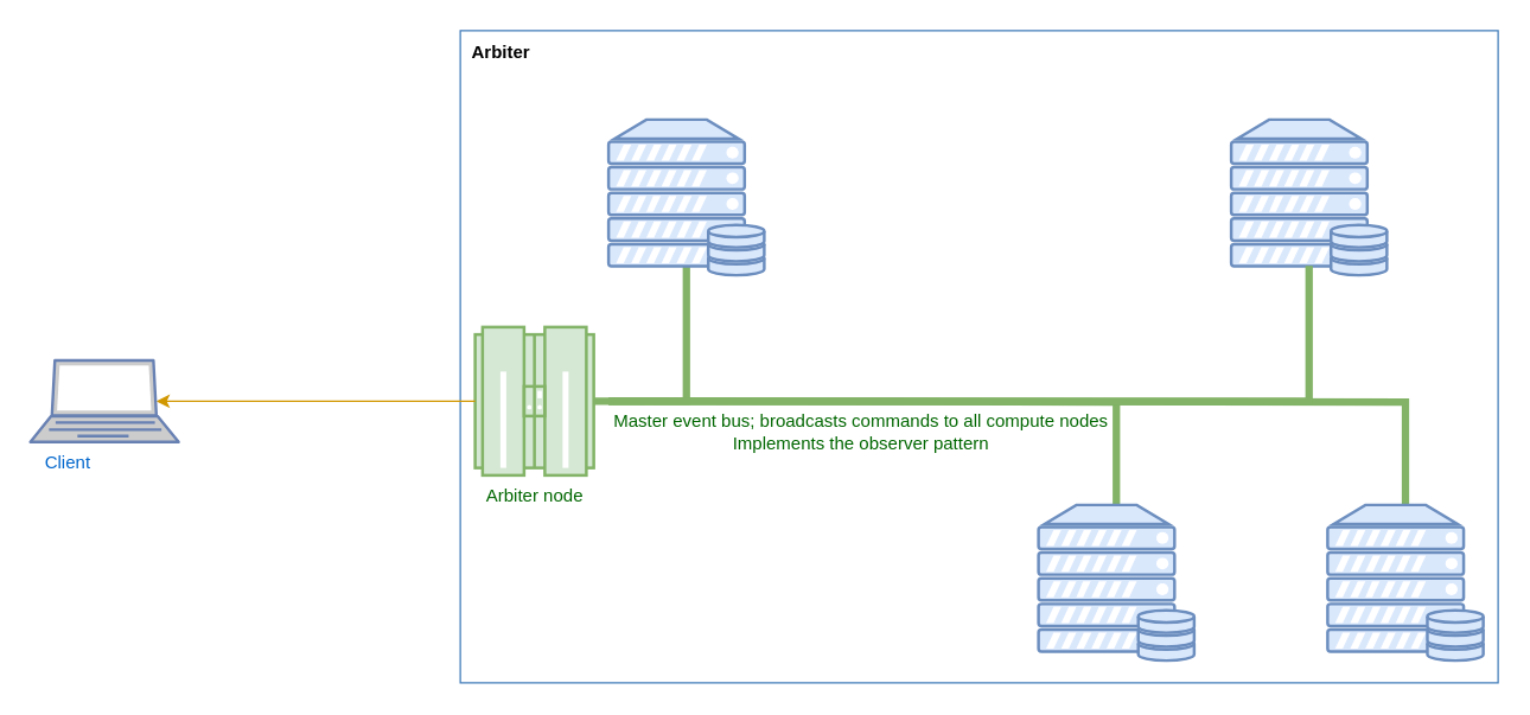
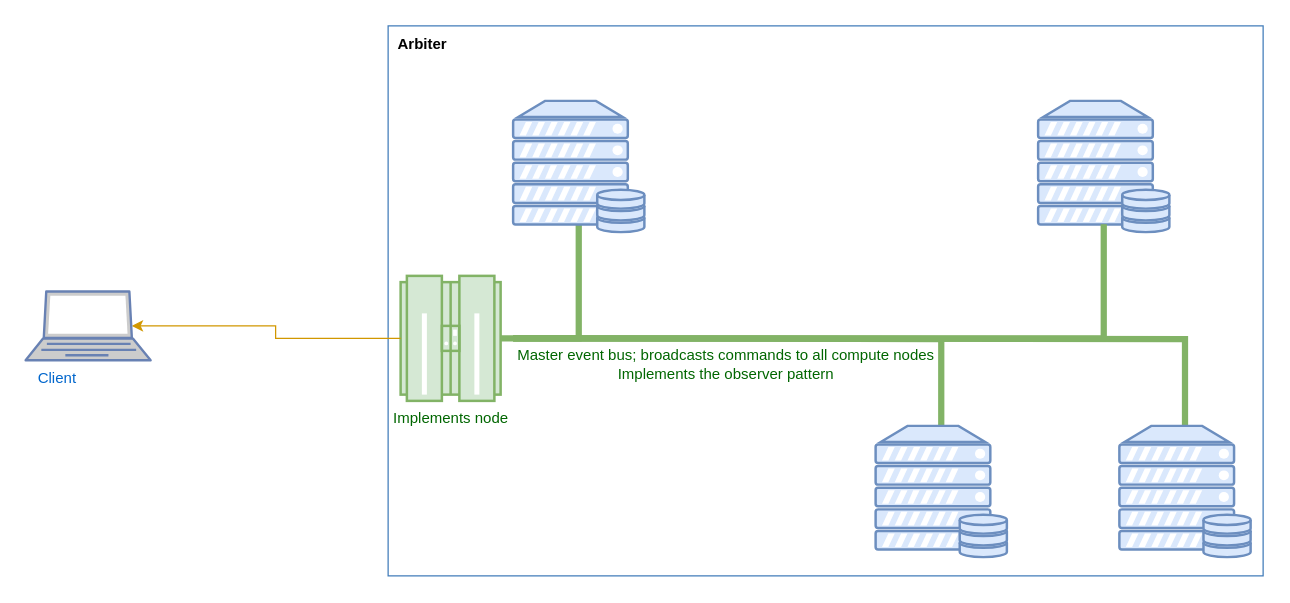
- <mxCell id="14" value="Client" style="fontColor=#0066CC;verticalAlign=top;verticalLabelPosition=bottom;labelPosition=center;align=center;html=1;outlineConnect=0;fillColor=#CCCCCC;strokeColor=#6881B3;gradientColor=none;gradientDirection=north;strokeWidth=2;shape=mxgraph.networks.laptop;spacingLeft=-50;" parent="1" vertex="1"><mxGeometry x="20" y="242.5" width="100" height="55" as="geometry" /></mxCell>
+ <mxCell id="14" value="Client" style="fontColor=#0066CC;verticalAlign=top;verticalLabelPosition=bottom;labelPosition=center;align=center;html=1;outlineConnect=0;fillColor=#CCCCCC;strokeColor=#6881B3;gradientColor=none;gradientDirection=north;strokeWidth=2;shape=mxgraph.networks.laptop;spacingLeft=-50;" parent="1" vertex="1"><mxGeometry x="20" y="232.5" width="100" height="55" as="geometry" /></mxCell>
- <mxCell id="6" value="&lt;font color=&quot;#006600&quot;&gt;Arbiter node&lt;/font&gt;" style="verticalAlign=top;verticalLabelPosition=bottom;labelPosition=center;align=center;html=1;outlineConnect=0;fillColor=#d5e8d4;strokeColor=#82b366;gradientDirection=north;strokeWidth=2;shape=mxgraph.networks.mainframe;" parent="5" vertex="1"><mxGeometry x="10" y="200" width="80" height="100" as="geometry" /></mxCell>
+ <mxCell id="6" value="&lt;font color=&quot;#006600&quot;&gt;Implements node&lt;/font&gt;" style="verticalAlign=top;verticalLabelPosition=bottom;labelPosition=center;align=center;html=1;outlineConnect=0;fillColor=#d5e8d4;strokeColor=#82b366;gradientDirection=north;strokeWidth=2;shape=mxgraph.networks.mainframe;" parent="5" vertex="1"><mxGeometry x="10" y="200" width="80" height="100" as="geometry" /></mxCell>
